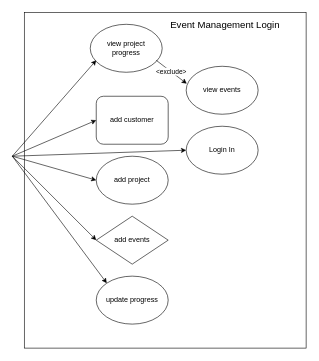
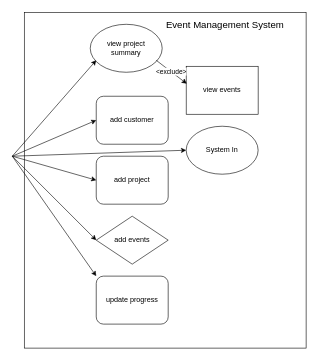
- <mxCell id="15" value="Event Management Login" style="text;html=1;strokeColor=none;fillColor=none;align=center;verticalAlign=middle;whiteSpace=wrap;rounded=0;fontSize=16;" vertex="1" parent="1"><mxGeometry x="260" y="30" width="230" height="20" as="geometry" /></mxCell>
+ <mxCell id="15" value="Event Management System" style="text;html=1;strokeColor=none;fillColor=none;align=center;verticalAlign=middle;whiteSpace=wrap;rounded=0;fontSize=16;" vertex="1" parent="1"><mxGeometry x="260" y="30" width="230" height="20" as="geometry" /></mxCell>
- <mxCell id="3" value="view project&lt;br&gt;progress" style="ellipse;whiteSpace=wrap;html=1;" vertex="1" parent="1"><mxGeometry x="150" y="40" width="120" height="80" as="geometry" /></mxCell>
+ <mxCell id="3" value="view project&lt;br&gt;summary" style="ellipse;whiteSpace=wrap;html=1;" vertex="1" parent="1"><mxGeometry x="150" y="40" width="120" height="80" as="geometry" /></mxCell>
- <mxCell id="7" value="view events" style="ellipse;whiteSpace=wrap;html=1;" vertex="1" parent="1"><mxGeometry x="310" y="110" width="120" height="80" as="geometry" /></mxCell>
+ <mxCell id="7" value="view events" style="whiteSpace=wrap;html=1;rounded=0;" vertex="1" parent="1"><mxGeometry x="310" y="110" width="120" height="80" as="geometry" /></mxCell>
- <mxCell id="16" value="Login In" style="ellipse;whiteSpace=wrap;html=1;" vertex="1" parent="1"><mxGeometry x="310" y="210" width="120" height="80" as="geometry" /></mxCell>
+ <mxCell id="16" value="System In" style="ellipse;whiteSpace=wrap;html=1;" vertex="1" parent="1"><mxGeometry x="310" y="210" width="120" height="80" as="geometry" /></mxCell>
- <mxCell id="5" value="add project" style="ellipse;whiteSpace=wrap;html=1;" vertex="1" parent="1"><mxGeometry x="160" y="260" width="120" height="80" as="geometry" /></mxCell>
+ <mxCell id="5" value="add project" style="whiteSpace=wrap;html=1;rounded=1;" vertex="1" parent="1"><mxGeometry x="160" y="260" width="120" height="80" as="geometry" /></mxCell>
- <mxCell id="13" value="update progress" style="ellipse;whiteSpace=wrap;html=1;" vertex="1" parent="1"><mxGeometry x="160" y="460" width="120" height="80" as="geometry" /></mxCell>
+ <mxCell id="13" value="update progress" style="whiteSpace=wrap;html=1;rounded=1;" vertex="1" parent="1"><mxGeometry x="160" y="460" width="120" height="80" as="geometry" /></mxCell>
